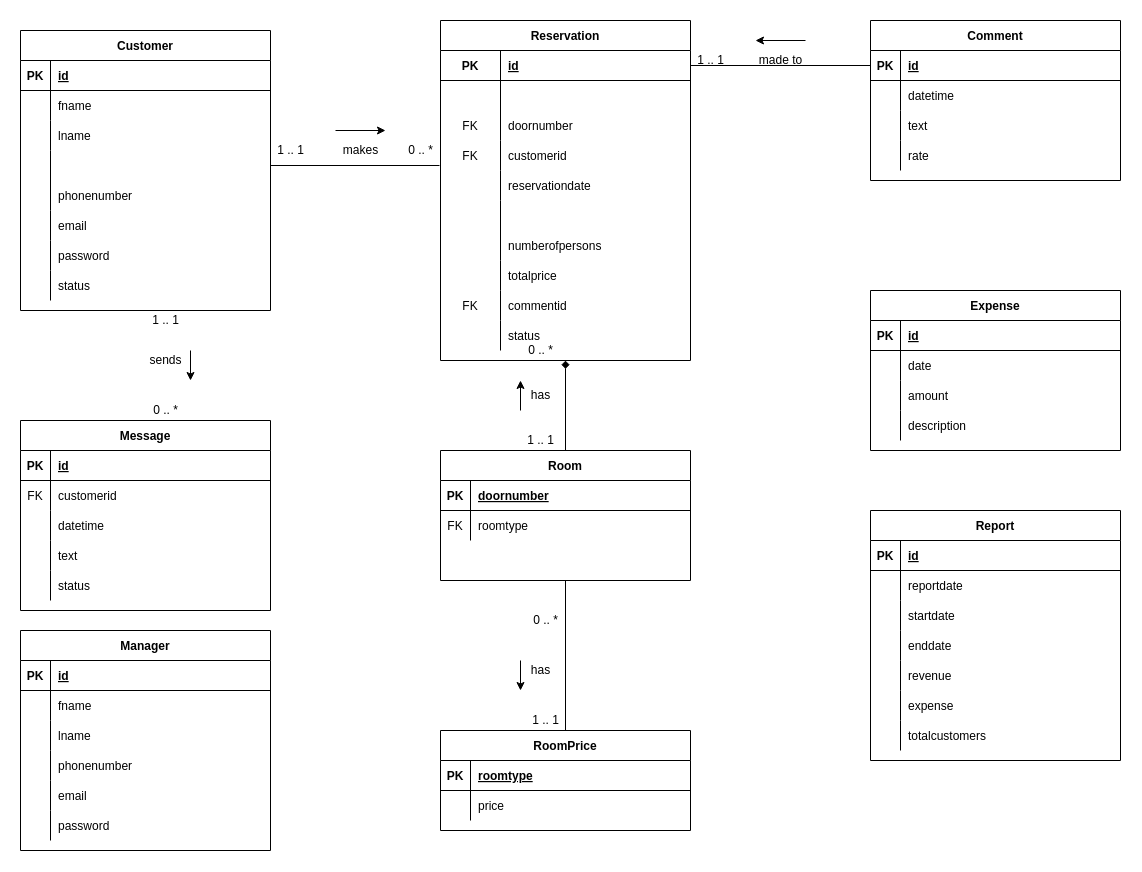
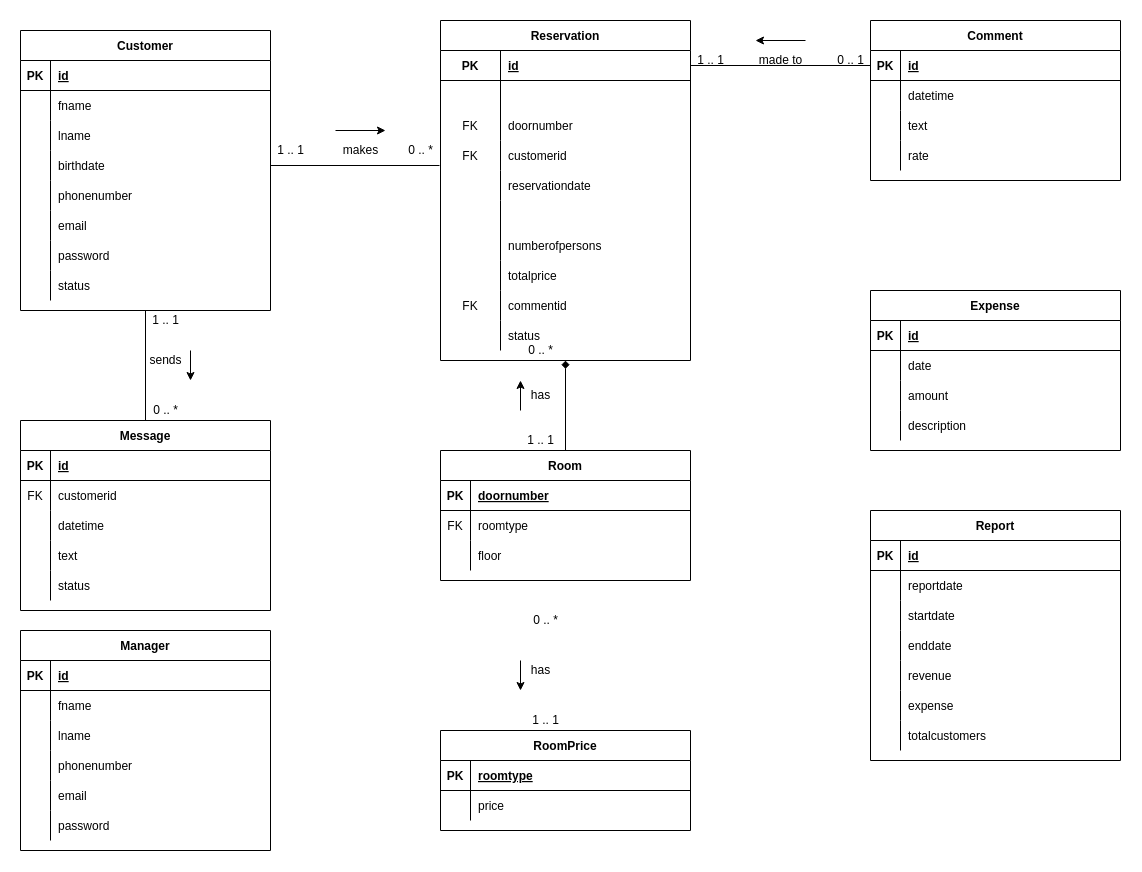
+ <mxCell id="62" value="0 .. 1" style="text;html=1;align=center;verticalAlign=middle;resizable=0;points=[];autosize=1;" parent="1" vertex="1"><mxGeometry x="830" y="50" width="40" height="20" as="geometry" /></mxCell>
+ <mxCell id="14" value="birthdate" style="shape=partialRectangle;overflow=hidden;connectable=0;fillColor=none;top=0;left=0;bottom=0;right=0;align=left;spacingLeft=6;" parent="12" vertex="1"><mxGeometry x="30" width="220" height="30" as="geometry" /></mxCell>
+ <mxCell id="115" value="" style="endArrow=none;html=1;exitX=0.5;exitY=0;exitDx=0;exitDy=0;entryX=0.5;entryY=1;entryDx=0;entryDy=0;" parent="1" source="99" target="2" edge="1"><mxGeometry width="50" height="50" relative="1" as="geometry"><mxPoint x="590" y="450" as="sourcePoint" /><mxPoint x="640" y="400" as="targetPoint" /></mxGeometry></mxCell>
+ <mxCell id="41" value="floor" style="shape=partialRectangle;overflow=hidden;connectable=0;fillColor=none;top=0;left=0;bottom=0;right=0;align=left;spacingLeft=6;" parent="39" vertex="1"><mxGeometry x="30" width="220" height="30" as="geometry" /></mxCell>
- <mxCell id="47" value="" style="endArrow=none;html=1;exitX=0.5;exitY=0;exitDx=0;exitDy=0;entryX=0.5;entryY=1;entryDx=0;entryDy=0;" parent="1" source="48" target="32" edge="1"><mxGeometry width="50" height="50" relative="1" as="geometry"><mxPoint x="680" y="510" as="sourcePoint" /><mxPoint x="730" y="460" as="targetPoint" /></mxGeometry></mxCell>
